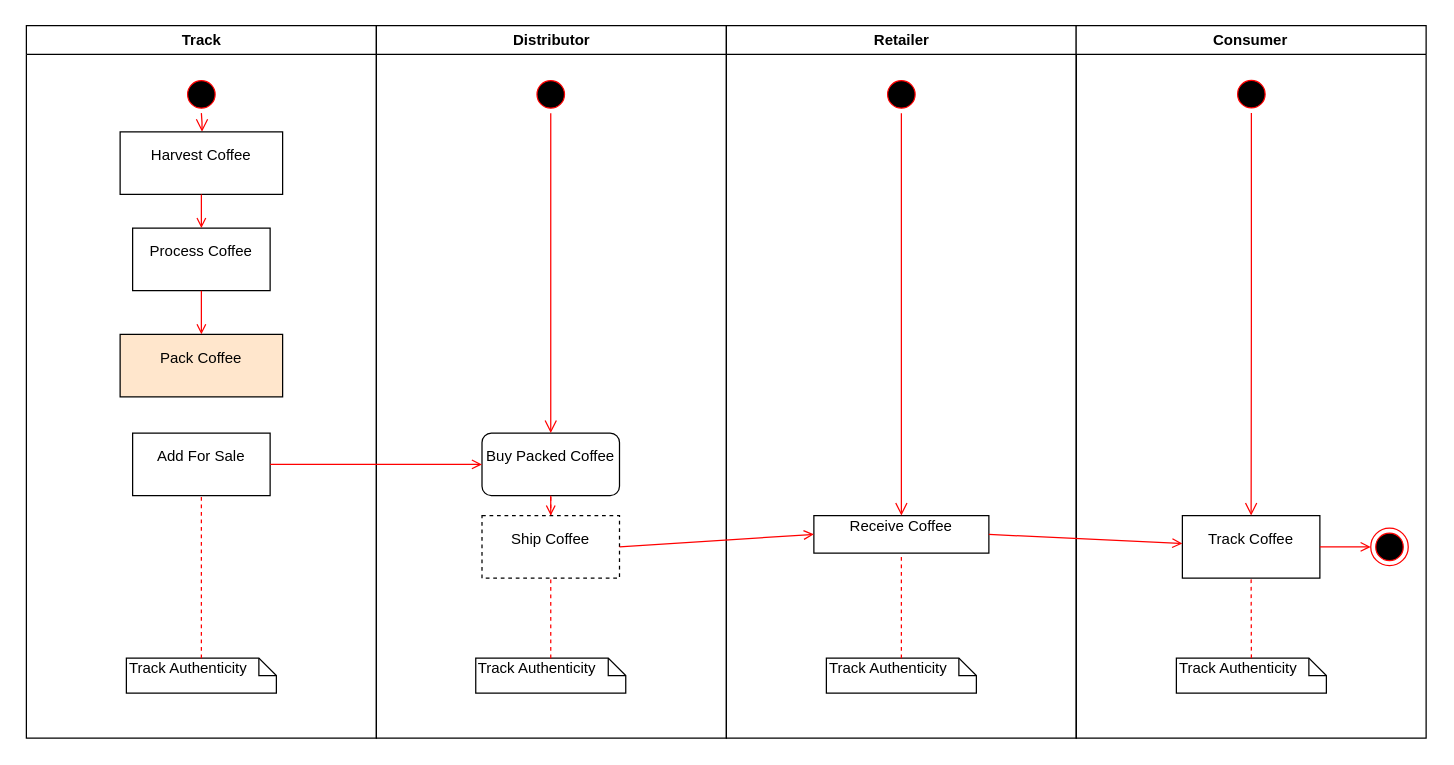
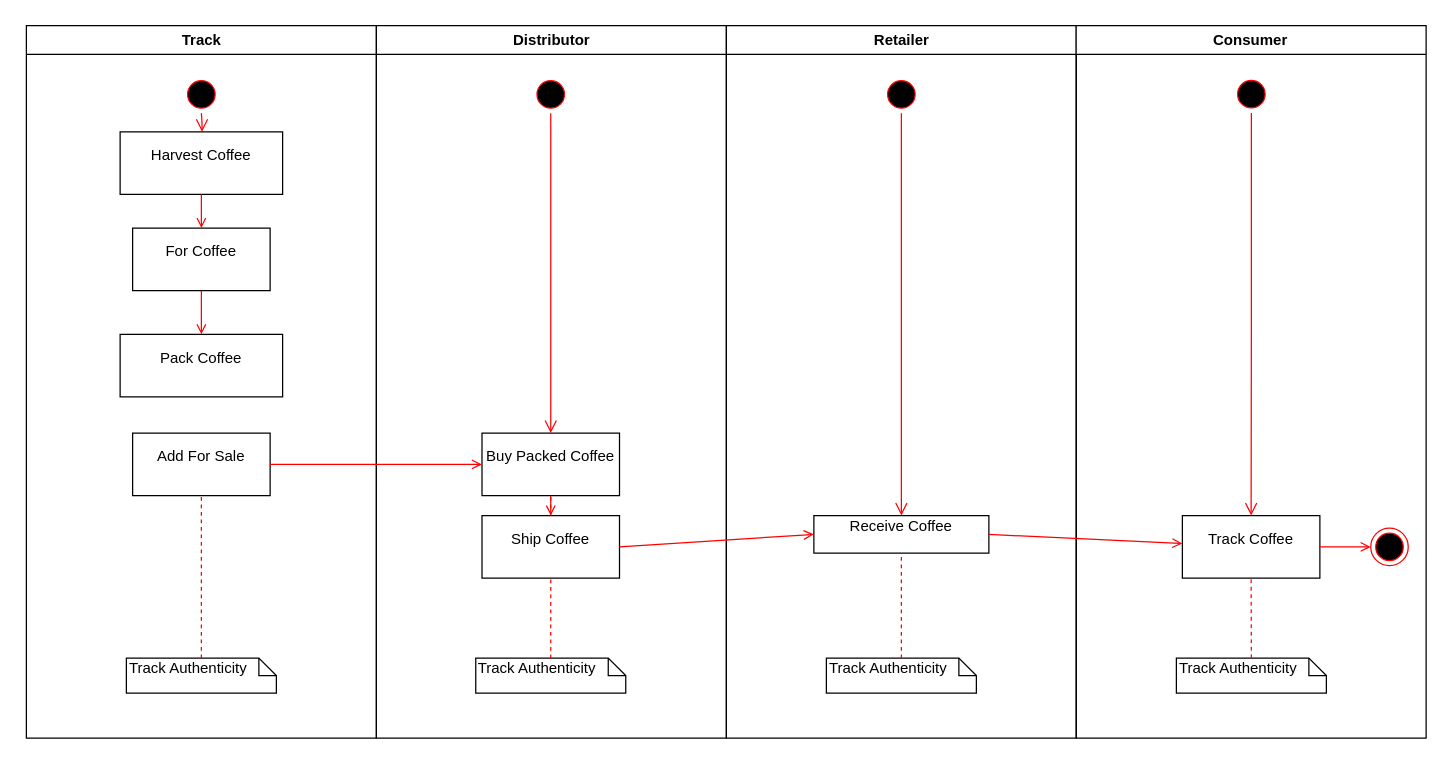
- <mxCell id="6" value="Process Coffee&#10;" style="" parent="2" vertex="1"><mxGeometry x="85" y="162" width="110" height="50" as="geometry" /></mxCell>
+ <mxCell id="6" value="For Coffee&#10;" style="" parent="2" vertex="1"><mxGeometry x="85" y="162" width="110" height="50" as="geometry" /></mxCell>
- <mxCell id="8" value="Pack Coffee&#10;" style="fillColor=#ffe6cc;" parent="2" vertex="1"><mxGeometry x="75" y="247" width="130" height="50" as="geometry" /></mxCell>
+ <mxCell id="8" value="Pack Coffee&#10;" style="" parent="2" vertex="1"><mxGeometry x="75" y="247" width="130" height="50" as="geometry" /></mxCell>
- <mxCell id="14" value="Buy Packed Coffee&#10;" style="rounded=1;" parent="13" vertex="1"><mxGeometry x="84.5" y="326" width="110" height="50" as="geometry" /></mxCell>
+ <mxCell id="14" value="Buy Packed Coffee&#10;" style="" parent="13" vertex="1"><mxGeometry x="84.5" y="326" width="110" height="50" as="geometry" /></mxCell>
- <mxCell id="19" value="Ship Coffee&#10;" style="dashed=1;" parent="13" vertex="1"><mxGeometry x="84.5" y="392" width="110" height="50" as="geometry" /></mxCell>
+ <mxCell id="19" value="Ship Coffee&#10;" style="" parent="13" vertex="1"><mxGeometry x="84.5" y="392" width="110" height="50" as="geometry" /></mxCell>
